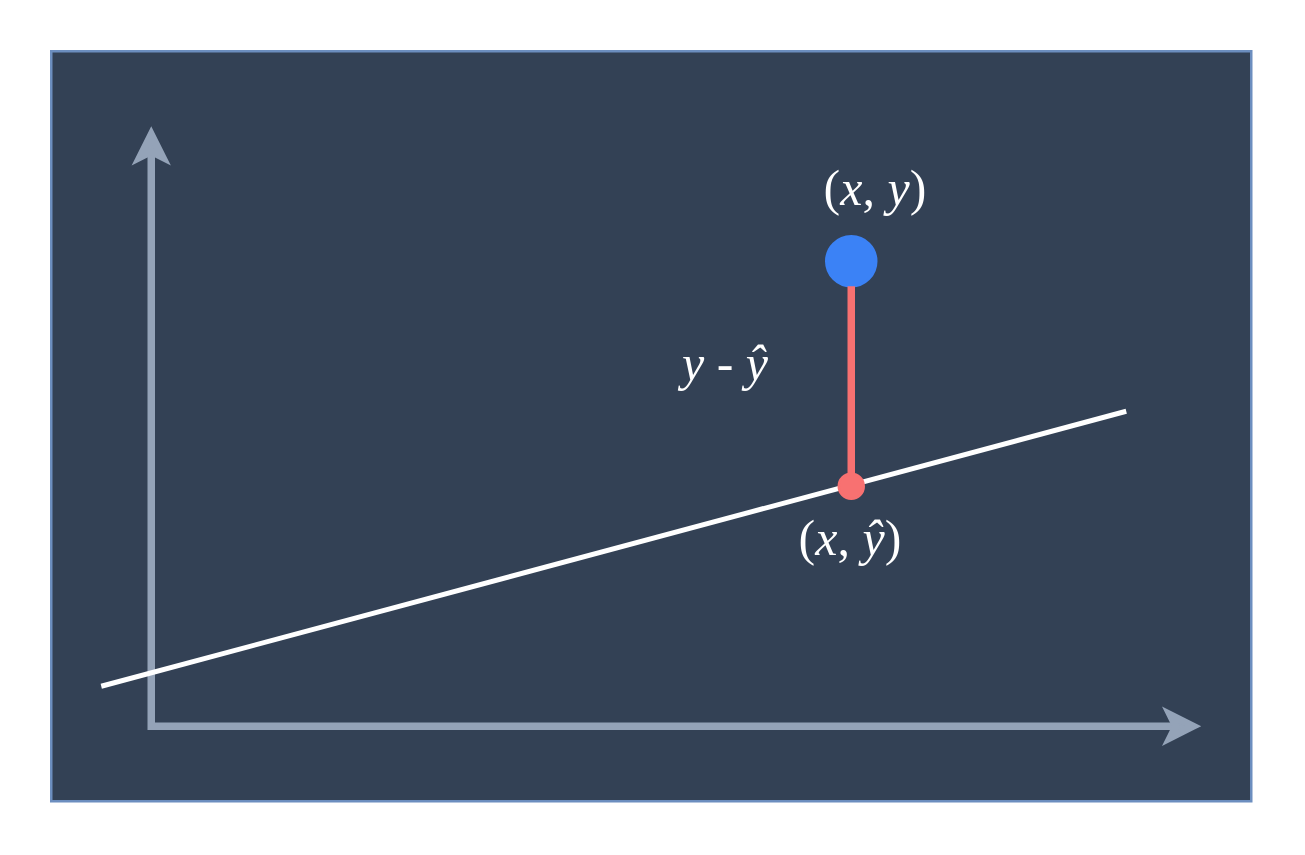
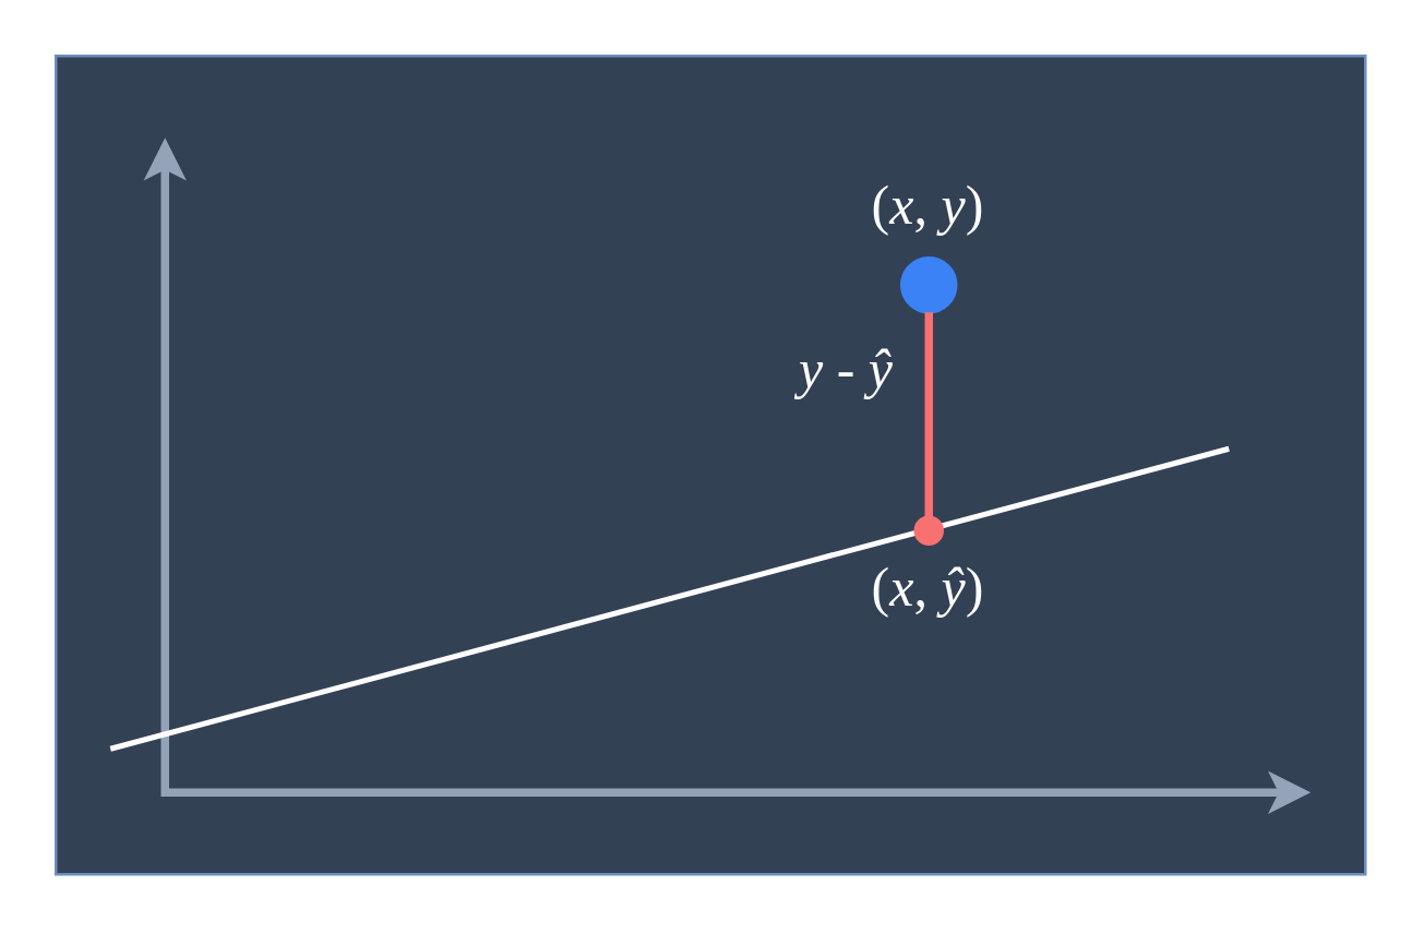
- <mxCell id="7" value="(&lt;i style=&quot;font-size: 20px;&quot;&gt;x&lt;/i&gt;, &lt;i style=&quot;font-size: 20px;&quot;&gt;y&lt;/i&gt;)" style="text;html=1;strokeColor=none;fillColor=none;align=center;verticalAlign=middle;whiteSpace=wrap;rounded=0;fontColor=#FFFFFF;fontSize=20;fontFamily=Times New Roman;" parent="1" vertex="1"><mxGeometry x="320" y="64" width="60" height="20" as="geometry" /></mxCell>
+ <mxCell id="7" value="(&lt;i style=&quot;font-size: 20px;&quot;&gt;x&lt;/i&gt;, &lt;i style=&quot;font-size: 20px;&quot;&gt;y&lt;/i&gt;)" style="text;html=1;strokeColor=none;fillColor=none;align=center;verticalAlign=middle;whiteSpace=wrap;rounded=0;fontColor=#FFFFFF;fontSize=20;fontFamily=Times New Roman;" parent="1" vertex="1"><mxGeometry x="310" y="64" width="60" height="20" as="geometry" /></mxCell>
- <mxCell id="8" value="&lt;i&gt;y&lt;/i&gt; - &lt;i&gt;ŷ&lt;/i&gt;" style="text;html=1;strokeColor=none;fillColor=none;align=center;verticalAlign=middle;whiteSpace=wrap;rounded=0;fontColor=#FFFFFF;fontSize=20;fontFamily=Times New Roman;" parent="1" vertex="1"><mxGeometry x="260" y="134" width="60" height="20" as="geometry" /></mxCell>
+ <mxCell id="8" value="&lt;i&gt;y&lt;/i&gt; - &lt;i&gt;ŷ&lt;/i&gt;" style="text;html=1;strokeColor=none;fillColor=none;align=center;verticalAlign=middle;whiteSpace=wrap;rounded=0;fontColor=#FFFFFF;fontSize=20;fontFamily=Times New Roman;" parent="1" vertex="1"><mxGeometry x="280" y="124" width="60" height="20" as="geometry" /></mxCell>
